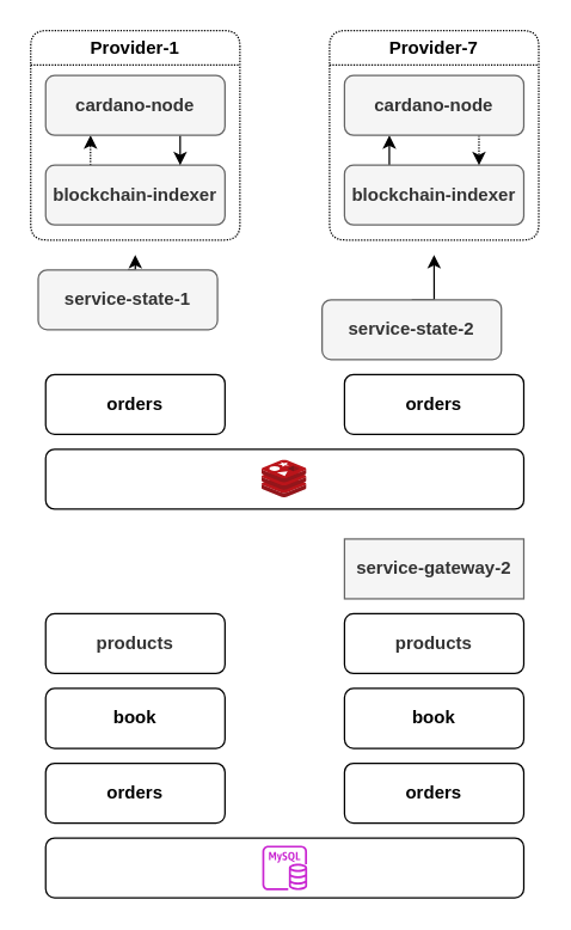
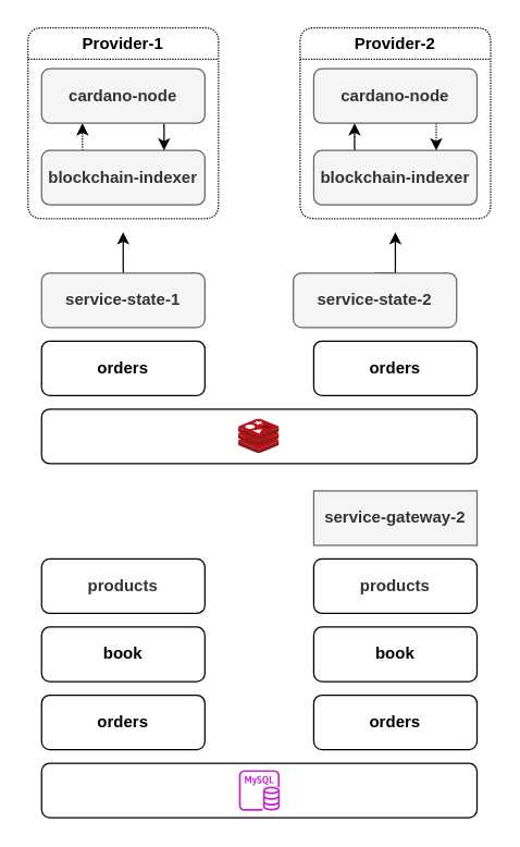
- <mxCell id="13" value="Provider-7" style="swimlane;whiteSpace=wrap;html=1;rounded=1;dashed=1;dashPattern=1 1;" vertex="1" parent="1"><mxGeometry x="220" y="20" width="140" height="140" as="geometry" /></mxCell>
+ <mxCell id="13" value="Provider-2" style="swimlane;whiteSpace=wrap;html=1;rounded=1;dashed=1;dashPattern=1 1;" vertex="1" parent="1"><mxGeometry x="220" y="20" width="140" height="140" as="geometry" /></mxCell>
- <mxCell id="5" value="&lt;b&gt;service-state-1&lt;/b&gt;" style="rounded=1;whiteSpace=wrap;html=1;fillColor=#f5f5f5;fontColor=#333333;strokeColor=#666666;" parent="1" vertex="1"><mxGeometry x="25" y="180" width="120" height="40" as="geometry" /></mxCell>
+ <mxCell id="5" value="&lt;b&gt;service-state-1&lt;/b&gt;" style="rounded=1;whiteSpace=wrap;html=1;fillColor=#f5f5f5;fontColor=#333333;strokeColor=#666666;" parent="1" vertex="1"><mxGeometry x="30" y="200" width="120" height="40" as="geometry" /></mxCell>
